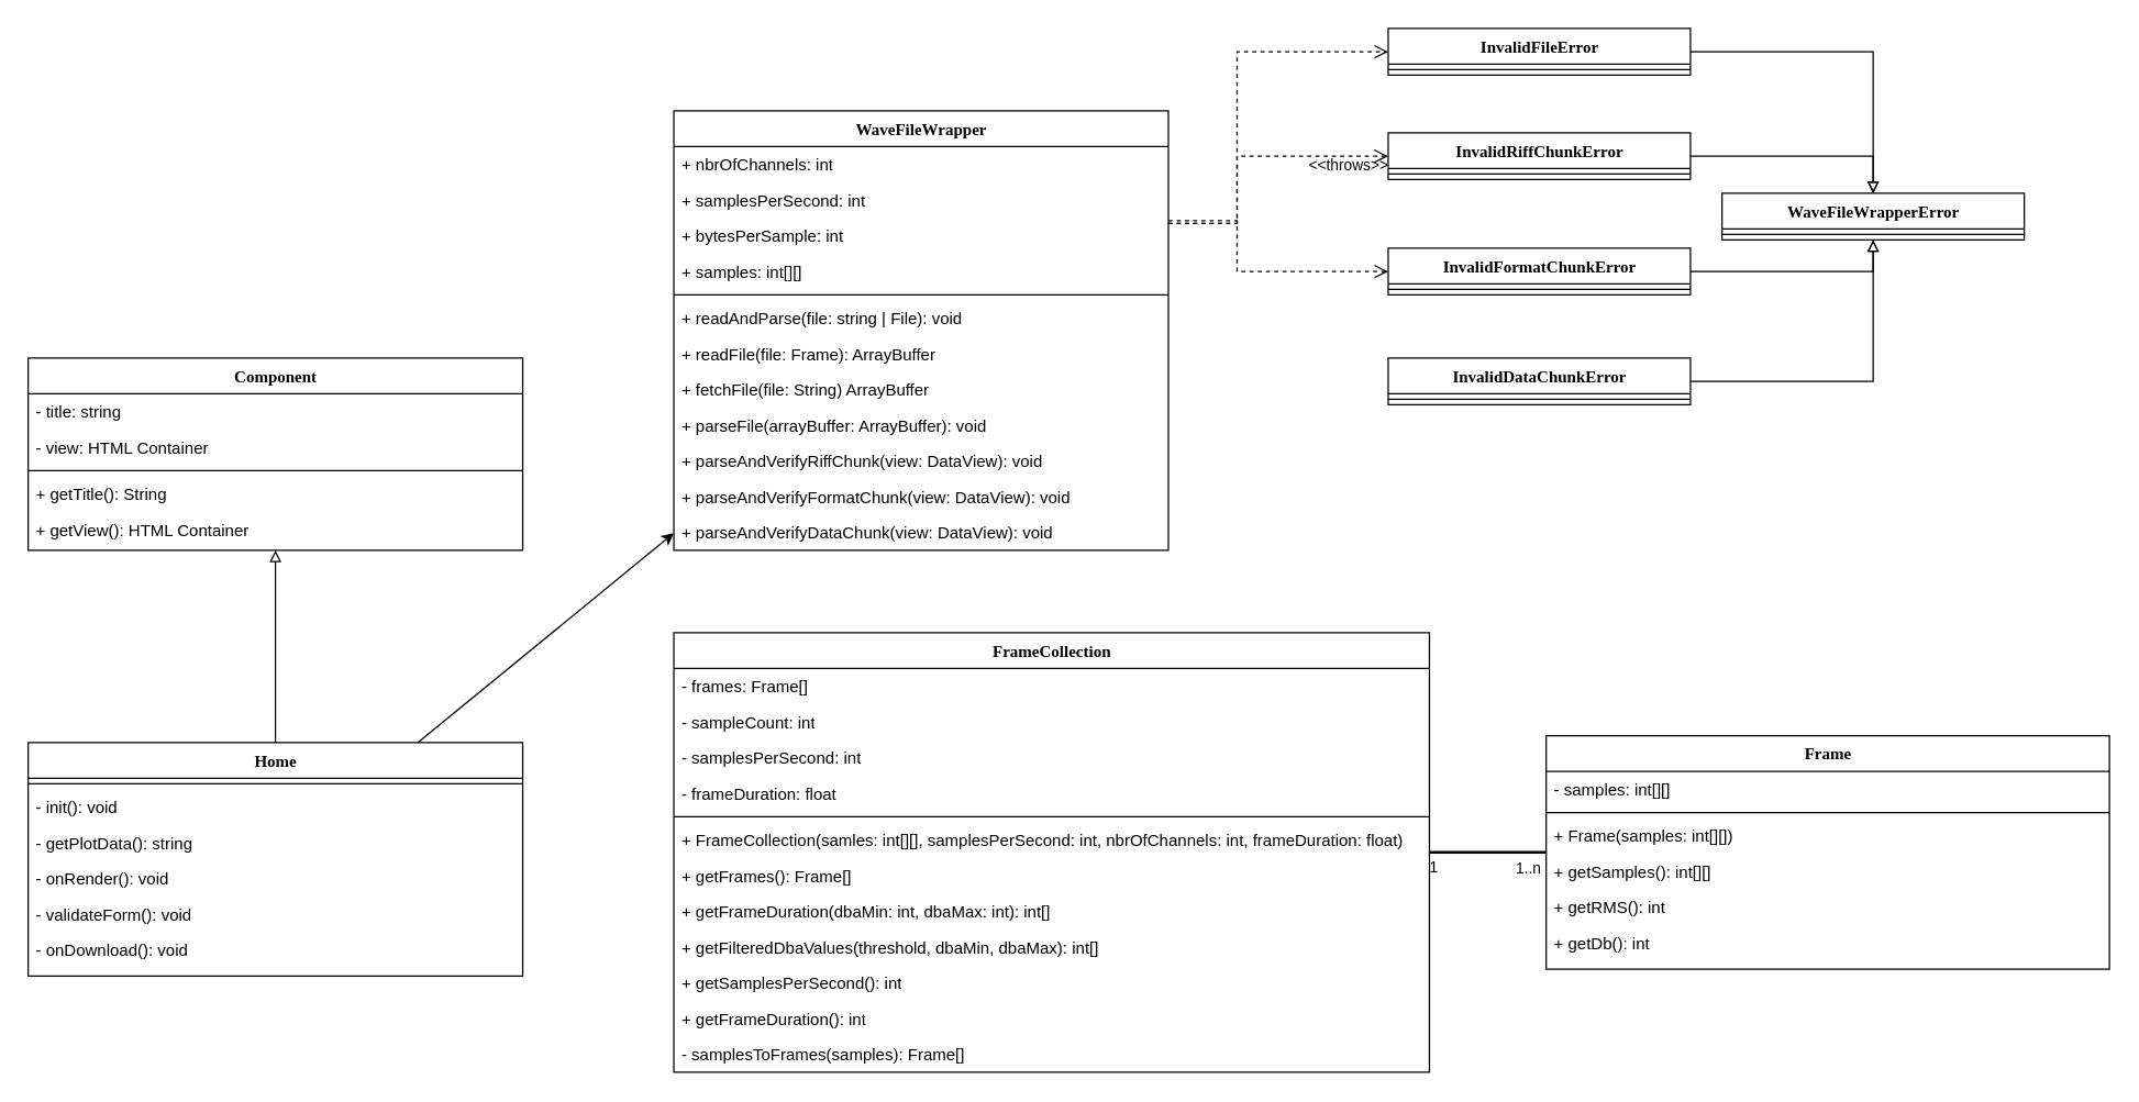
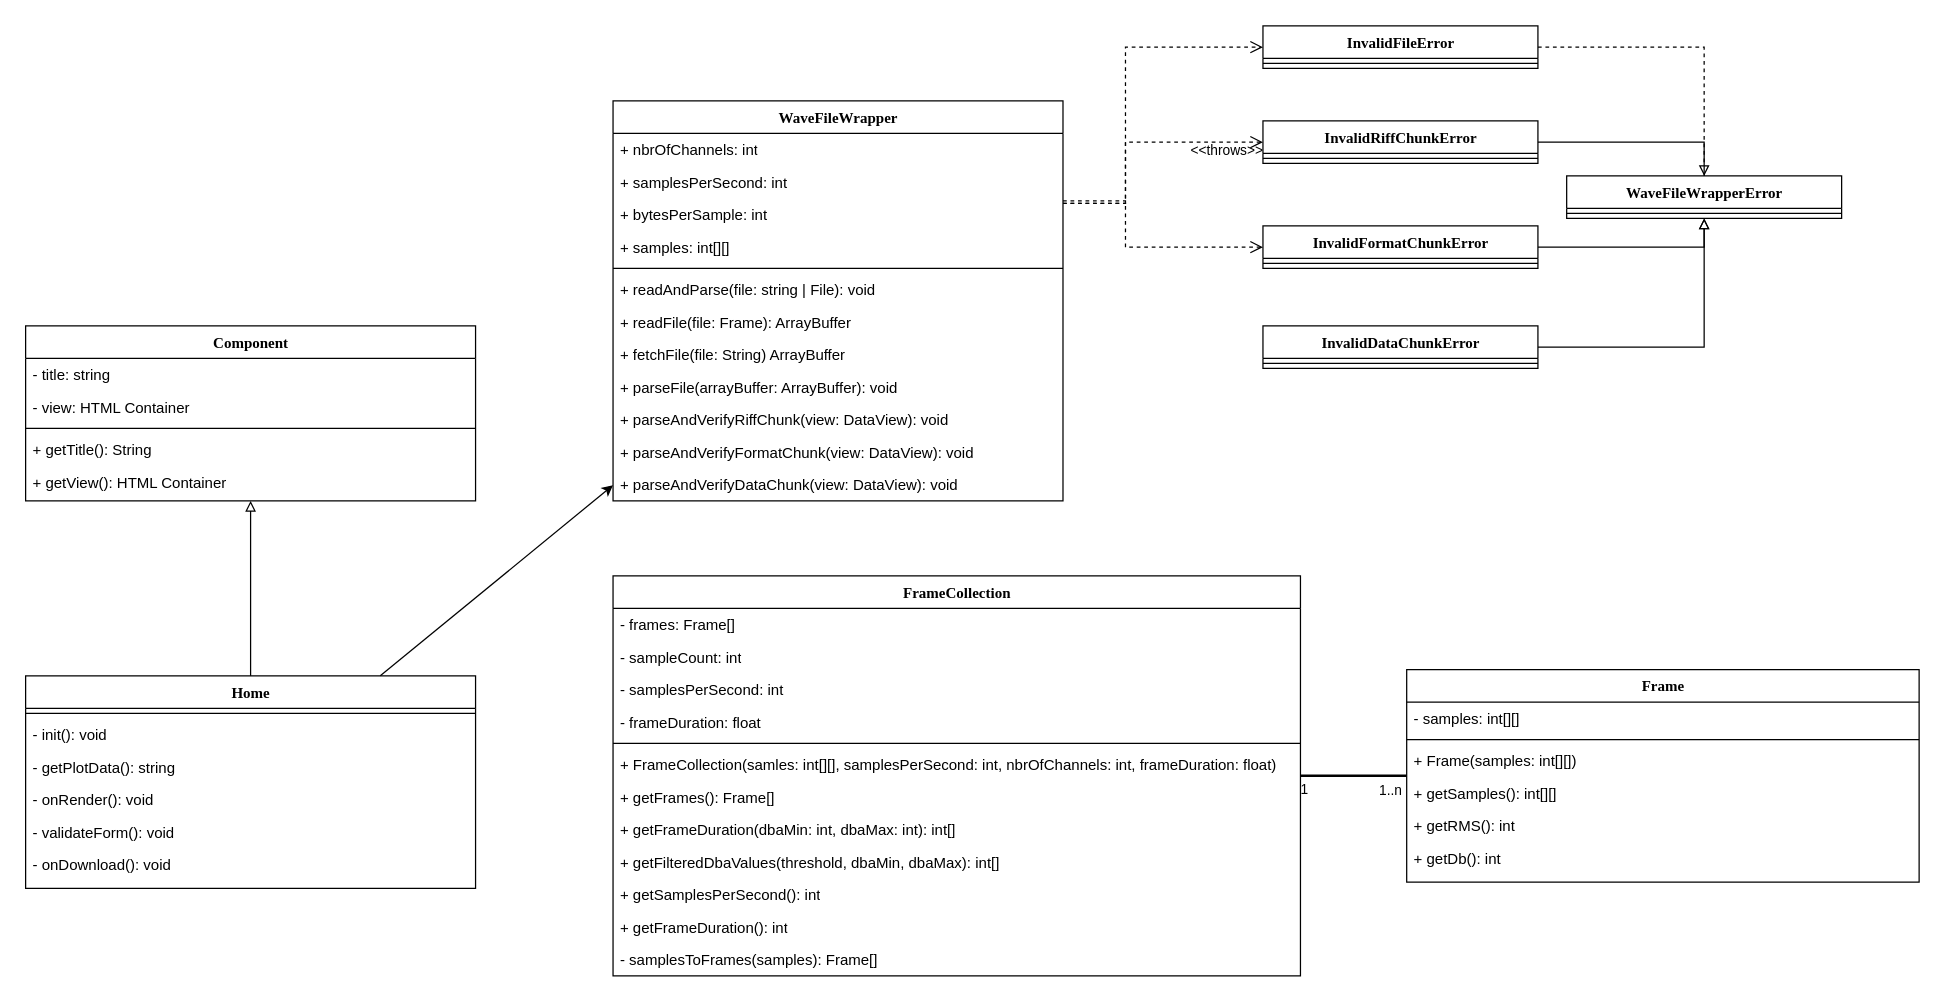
- <mxCell id="25" value="" style="html=1;labelBackgroundColor=#ffffff;jettySize=auto;orthogonalLoop=1;fontSize=14;rounded=0;jumpStyle=gap;edgeStyle=orthogonalEdgeStyle;startArrow=none;endArrow=block;endFill=0;strokeWidth=1;" parent="1" source="17" target="23" edge="1"><mxGeometry width="48" height="48" relative="1" as="geometry"><mxPoint x="660" y="18" as="sourcePoint" /><mxPoint x="708" y="-30" as="targetPoint" /></mxGeometry></mxCell>
+ <mxCell id="25" value="" style="html=1;labelBackgroundColor=#ffffff;jettySize=auto;orthogonalLoop=1;fontSize=14;rounded=0;jumpStyle=gap;edgeStyle=orthogonalEdgeStyle;startArrow=none;endArrow=block;endFill=0;strokeWidth=1;dashed=1;" parent="1" source="17" target="23" edge="1"><mxGeometry width="48" height="48" relative="1" as="geometry"><mxPoint x="660" y="18" as="sourcePoint" /><mxPoint x="708" y="-30" as="targetPoint" /></mxGeometry></mxCell>
- <mxCell id="27" value="" style="html=1;labelBackgroundColor=#ffffff;jettySize=auto;orthogonalLoop=1;fontSize=14;rounded=0;jumpStyle=gap;edgeStyle=orthogonalEdgeStyle;startArrow=none;endArrow=block;endFill=0;strokeWidth=1;" parent="1" source="19" target="23" edge="1"><mxGeometry width="48" height="48" relative="1" as="geometry"><mxPoint x="1250" y="57" as="sourcePoint" /><mxPoint x="1580" y="166" as="targetPoint" /></mxGeometry></mxCell>
+ <mxCell id="27" value="" style="html=1;labelBackgroundColor=#ffffff;jettySize=auto;orthogonalLoop=1;fontSize=14;rounded=0;jumpStyle=gap;edgeStyle=orthogonalEdgeStyle;startArrow=none;endArrow=none;endFill=0;strokeWidth=1;" parent="1" source="19" target="23" edge="1"><mxGeometry width="48" height="48" relative="1" as="geometry"><mxPoint x="1250" y="57" as="sourcePoint" /><mxPoint x="1580" y="166" as="targetPoint" /></mxGeometry></mxCell>
